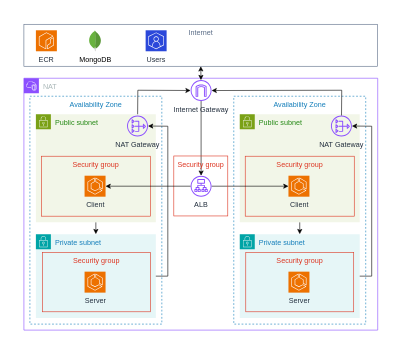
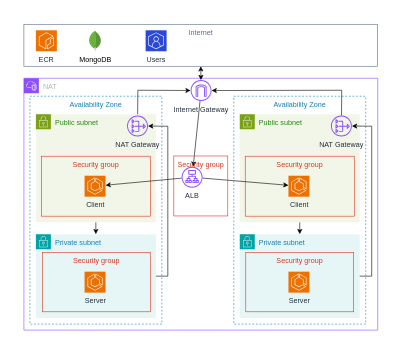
- <mxCell id="18" value="ALB" style="sketch=0;outlineConnect=0;fontColor=#232F3E;gradientColor=none;fillColor=#8C4FFF;strokeColor=none;dashed=0;verticalLabelPosition=bottom;verticalAlign=top;align=center;html=1;fontSize=12;fontStyle=0;aspect=fixed;pointerEvents=1;shape=mxgraph.aws4.application_load_balancer;" vertex="1" parent="1"><mxGeometry x="316.83" y="292.5" width="35" height="35" as="geometry" /></mxCell>
+ <mxCell id="18" value="ALB" style="sketch=0;outlineConnect=0;fontColor=#232F3E;gradientColor=none;fillColor=#8C4FFF;strokeColor=none;dashed=0;verticalLabelPosition=bottom;verticalAlign=top;align=center;html=1;fontSize=12;fontStyle=0;aspect=fixed;pointerEvents=1;shape=mxgraph.aws4.application_load_balancer;" vertex="1" parent="1"><mxGeometry x="301.83" y="277.5" width="35" height="35" as="geometry" /></mxCell>
